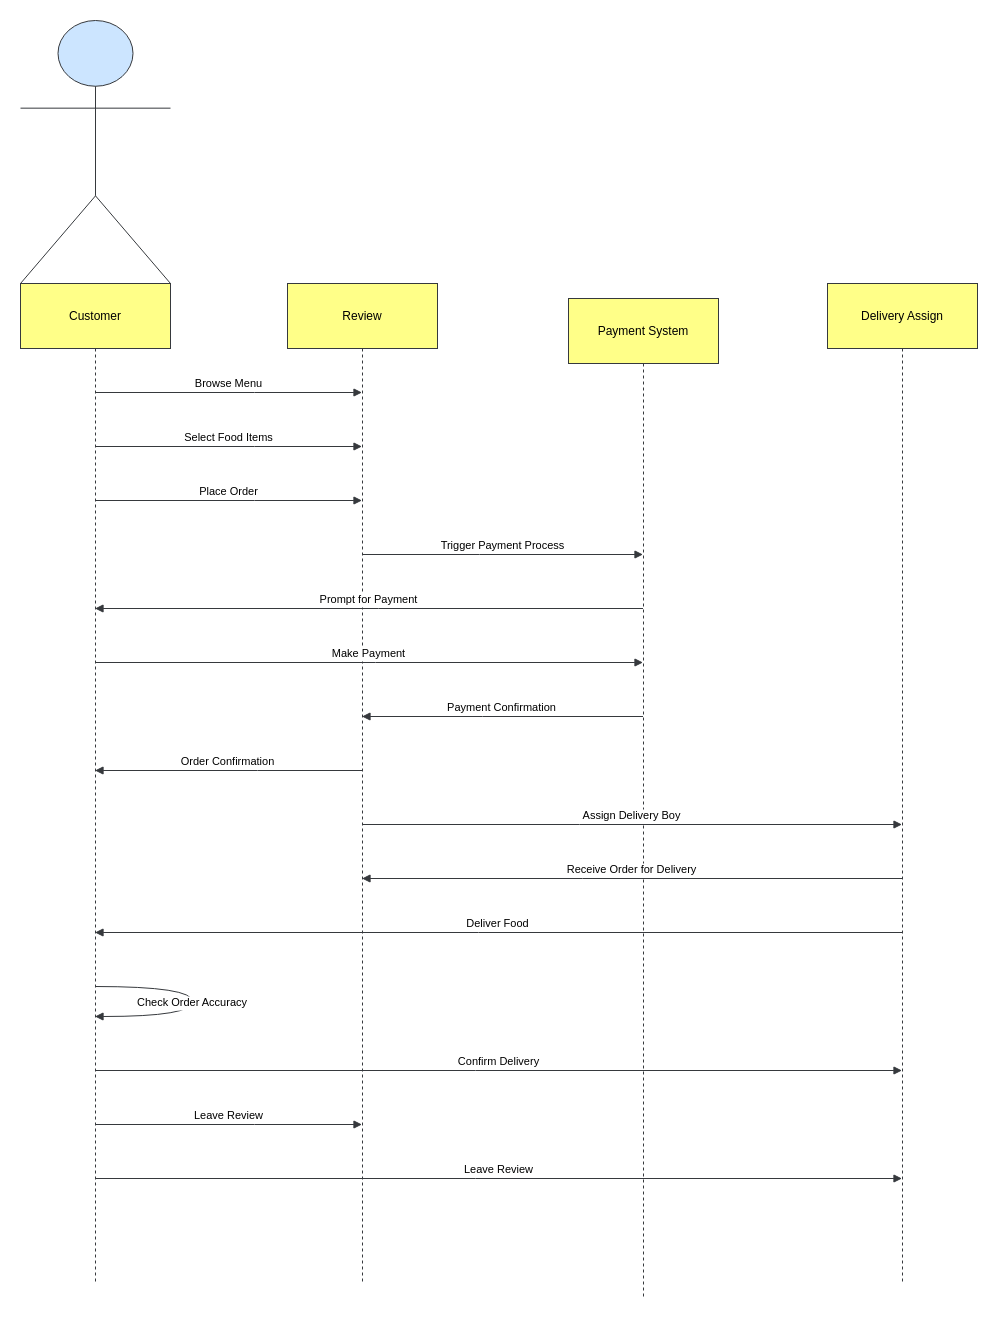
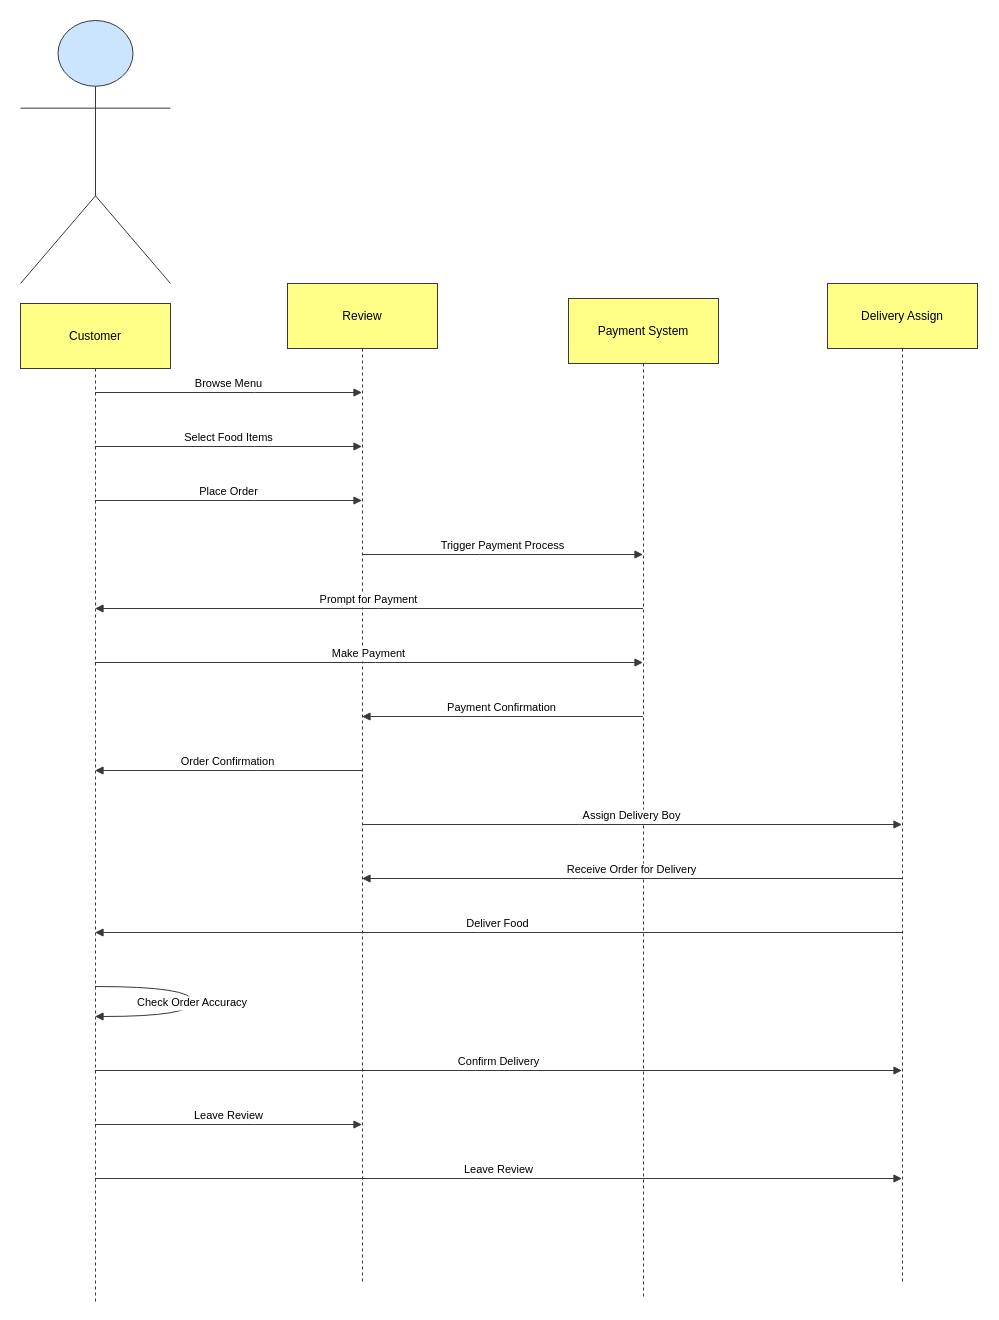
- <mxCell id="2" value="Customer" style="shape=umlLifeline;perimeter=lifelinePerimeter;whiteSpace=wrap;container=1;dropTarget=0;collapsible=0;recursiveResize=0;outlineConnect=0;portConstraint=eastwest;newEdgeStyle={&quot;edgeStyle&quot;:&quot;elbowEdgeStyle&quot;,&quot;elbow&quot;:&quot;vertical&quot;,&quot;curved&quot;:0,&quot;rounded&quot;:0};size=65;fillColor=#ffff88;strokeColor=#36393d;" parent="1" vertex="1"><mxGeometry x="20" width="150" height="1000" as="geometry" y="283" /></mxCell>
+ <mxCell id="2" value="Customer" style="shape=umlLifeline;perimeter=lifelinePerimeter;whiteSpace=wrap;container=1;dropTarget=0;collapsible=0;recursiveResize=0;outlineConnect=0;portConstraint=eastwest;newEdgeStyle={&quot;edgeStyle&quot;:&quot;elbowEdgeStyle&quot;,&quot;elbow&quot;:&quot;vertical&quot;,&quot;curved&quot;:0,&quot;rounded&quot;:0};size=65;fillColor=#ffff88;strokeColor=#36393d;" parent="1" vertex="1"><mxGeometry x="20" y="303" width="150" height="1000" as="geometry" /></mxCell>
